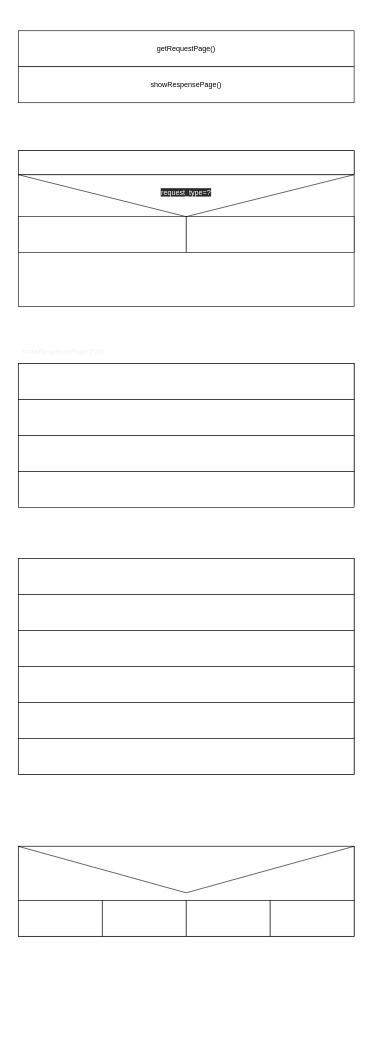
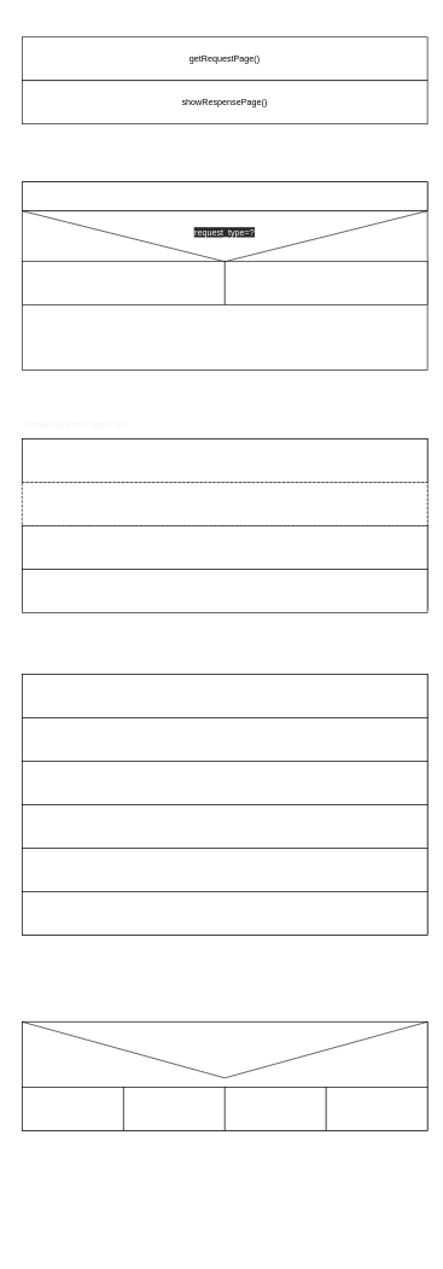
- <mxCell id="20" value="&lt;span&gt;showHeadSection()&lt;/span&gt;" style="rounded=0;whiteSpace=wrap;html=1;labelBackgroundColor=none;fontColor=#FFFFFF;" vertex="1" parent="1"><mxGeometry x="30" y="665" width="560" height="60" as="geometry" /></mxCell>
+ <mxCell id="20" value="&lt;span&gt;showHeadSection()&lt;/span&gt;" style="rounded=0;whiteSpace=wrap;html=1;labelBackgroundColor=none;fontColor=#FFFFFF;dashed=1;" vertex="1" parent="1"><mxGeometry x="30" y="665" width="560" height="60" as="geometry" /></mxCell>
